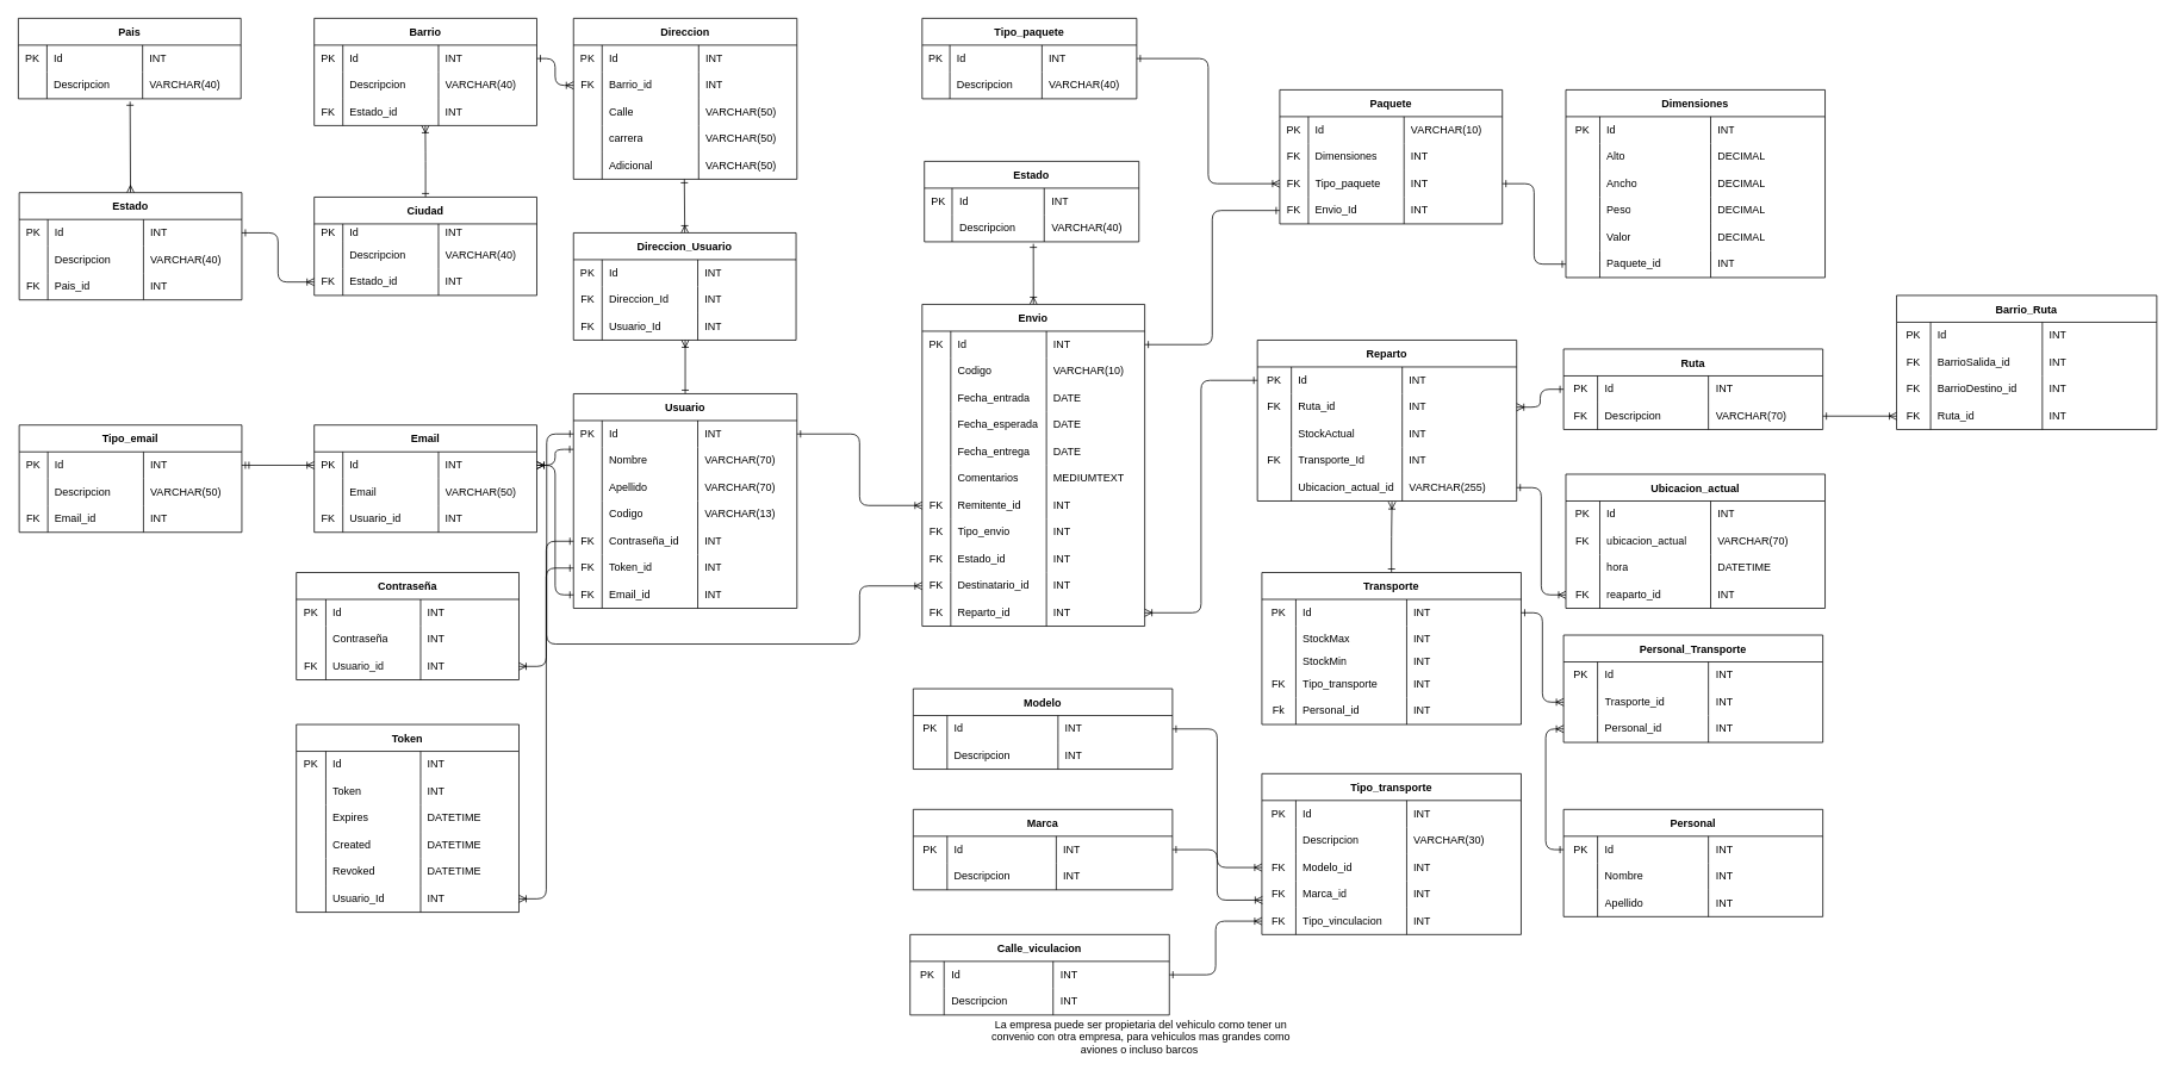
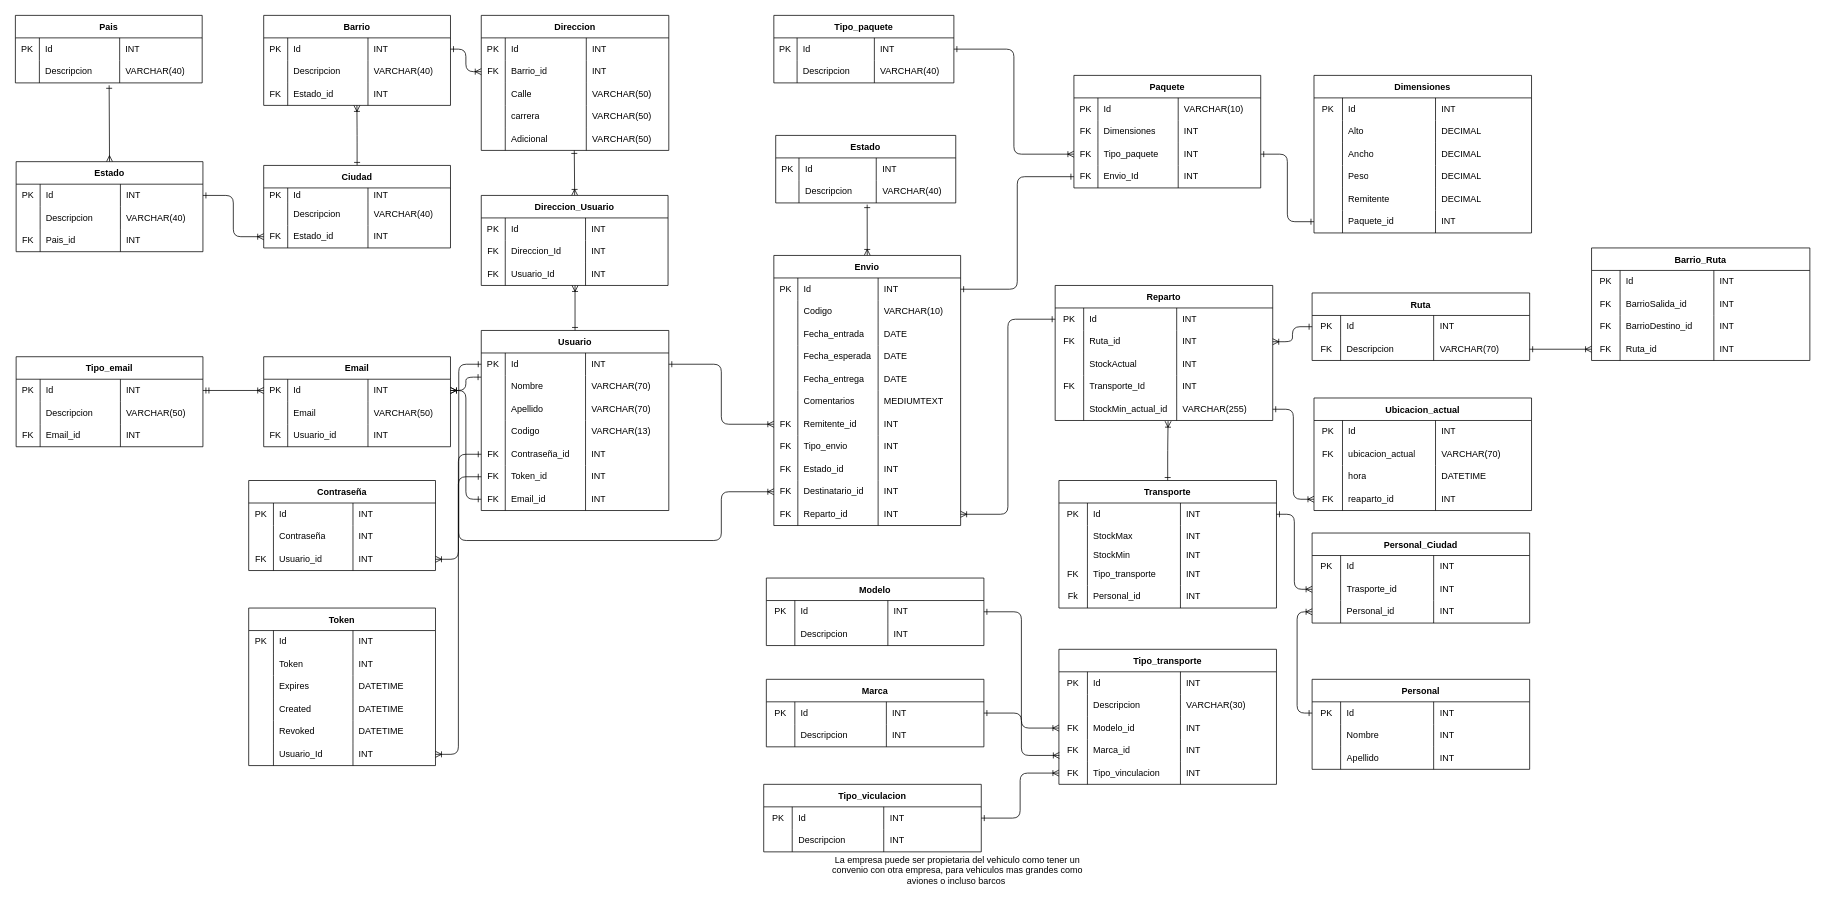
- <mxCell id="290" value="Valor" style="shape=partialRectangle;html=1;whiteSpace=wrap;connectable=0;fillColor=none;top=0;left=0;bottom=0;right=0;align=left;spacingLeft=6;overflow=hidden;" vertex="1" parent="288"><mxGeometry x="38" width="124" height="30" as="geometry"><mxRectangle width="124" height="30" as="alternateBounds" /></mxGeometry></mxCell>
+ <mxCell id="290" value="Remitente" style="shape=partialRectangle;html=1;whiteSpace=wrap;connectable=0;fillColor=none;top=0;left=0;bottom=0;right=0;align=left;spacingLeft=6;overflow=hidden;" vertex="1" parent="288"><mxGeometry x="38" width="124" height="30" as="geometry"><mxRectangle width="124" height="30" as="alternateBounds" /></mxGeometry></mxCell>
- <mxCell id="209" value="Ubicacion_actual_id" style="shape=partialRectangle;html=1;whiteSpace=wrap;connectable=0;fillColor=none;top=0;left=0;bottom=0;right=0;align=left;spacingLeft=6;overflow=hidden;" vertex="1" parent="207"><mxGeometry x="38" width="124" height="30" as="geometry"><mxRectangle width="124" height="30" as="alternateBounds" /></mxGeometry></mxCell>
+ <mxCell id="209" value="StockMin_actual_id" style="shape=partialRectangle;html=1;whiteSpace=wrap;connectable=0;fillColor=none;top=0;left=0;bottom=0;right=0;align=left;spacingLeft=6;overflow=hidden;" vertex="1" parent="207"><mxGeometry x="38" width="124" height="30" as="geometry"><mxRectangle width="124" height="30" as="alternateBounds" /></mxGeometry></mxCell>
- <mxCell id="362" value="Personal_Transporte" style="shape=table;startSize=30;container=1;collapsible=0;childLayout=tableLayout;fixedRows=1;rowLines=0;fontStyle=1;" vertex="1" parent="1"><mxGeometry x="1748.5" y="710" width="290" height="120" as="geometry" /></mxCell>
+ <mxCell id="362" value="Personal_Ciudad" style="shape=table;startSize=30;container=1;collapsible=0;childLayout=tableLayout;fixedRows=1;rowLines=0;fontStyle=1;" vertex="1" parent="1"><mxGeometry x="1748.5" y="710" width="290" height="120" as="geometry" /></mxCell>
- <mxCell id="338" value="Calle_viculacion" style="shape=table;startSize=30;container=1;collapsible=0;childLayout=tableLayout;fixedRows=1;rowLines=0;fontStyle=1;" vertex="1" parent="1"><mxGeometry x="1017.5" y="1045" width="290" height="90" as="geometry" /></mxCell>
+ <mxCell id="338" value="Tipo_viculacion" style="shape=table;startSize=30;container=1;collapsible=0;childLayout=tableLayout;fixedRows=1;rowLines=0;fontStyle=1;" vertex="1" parent="1"><mxGeometry x="1017.5" y="1045" width="290" height="90" as="geometry" /></mxCell>
